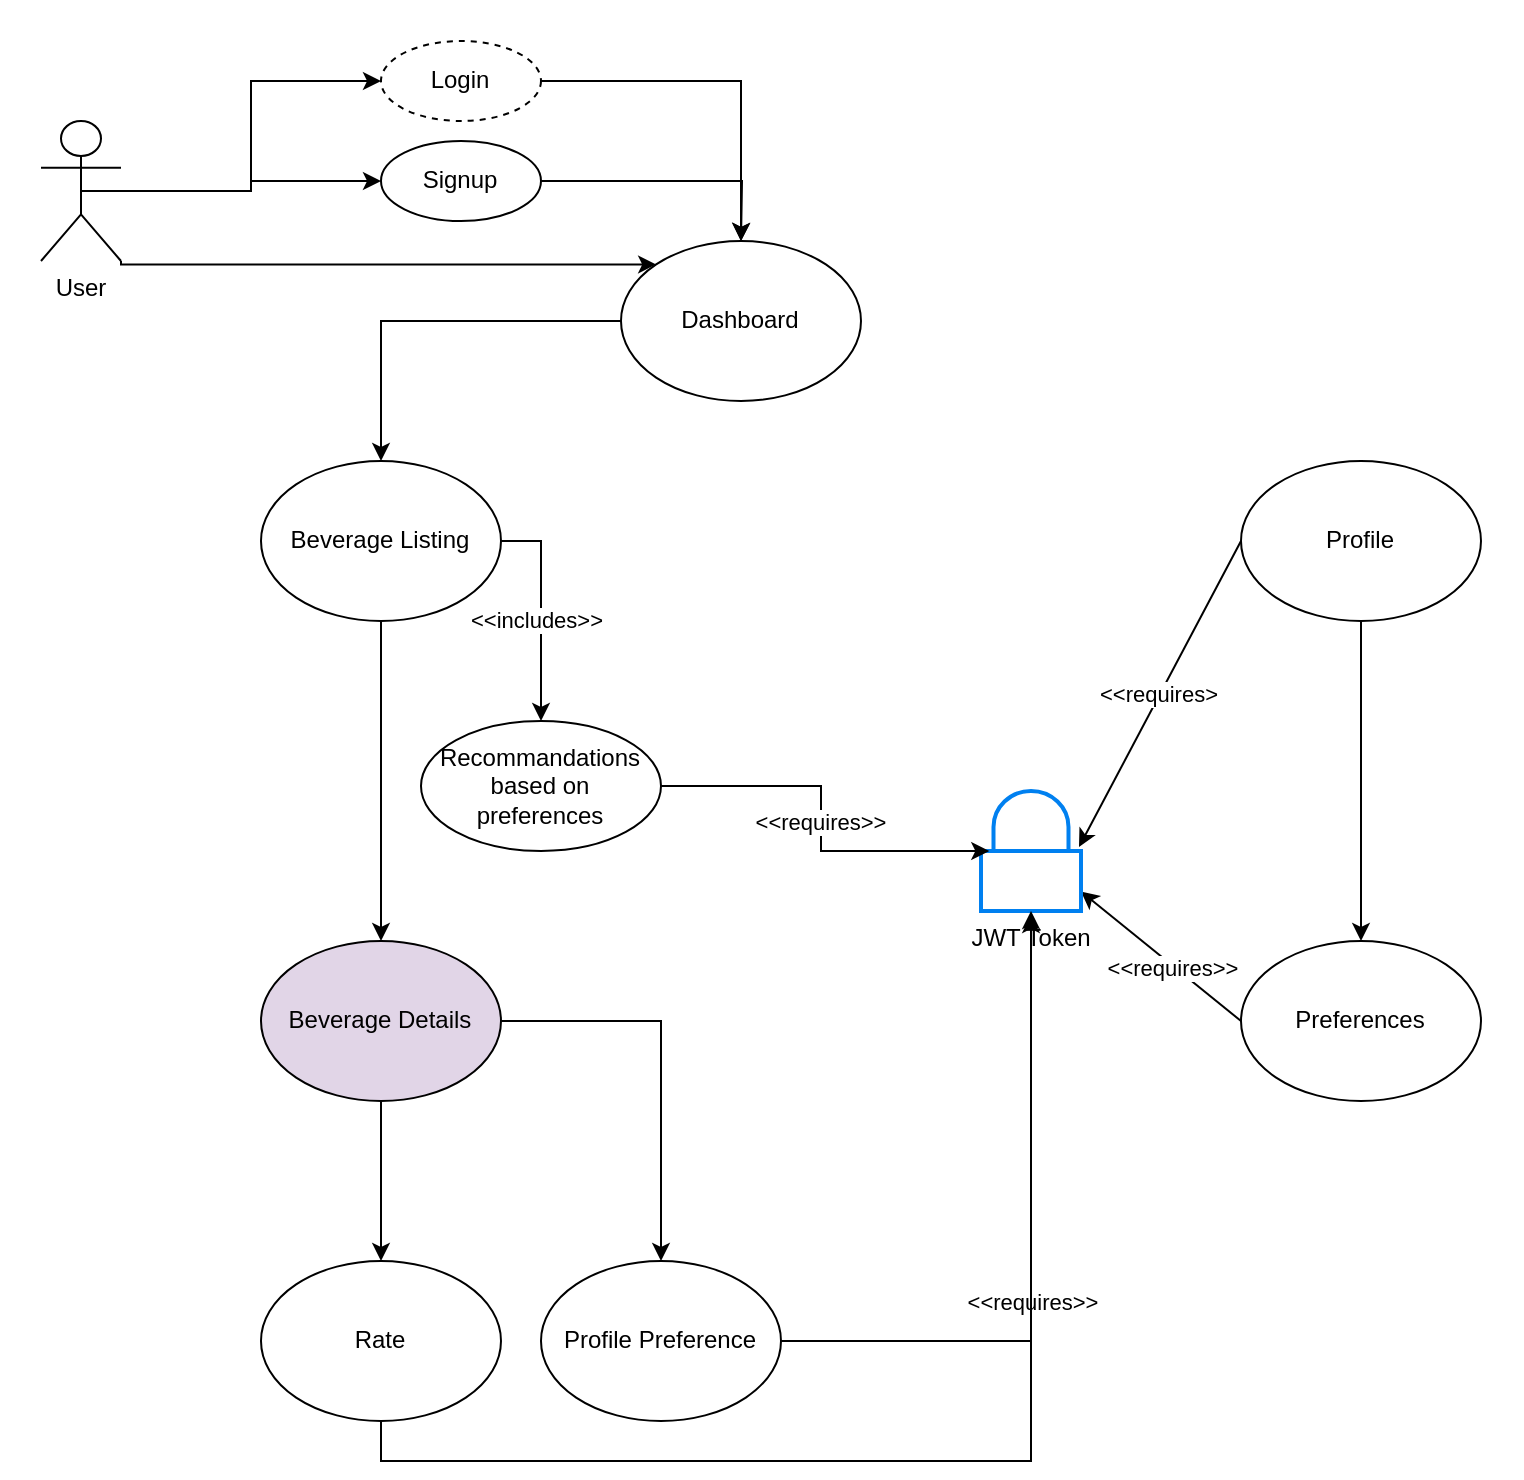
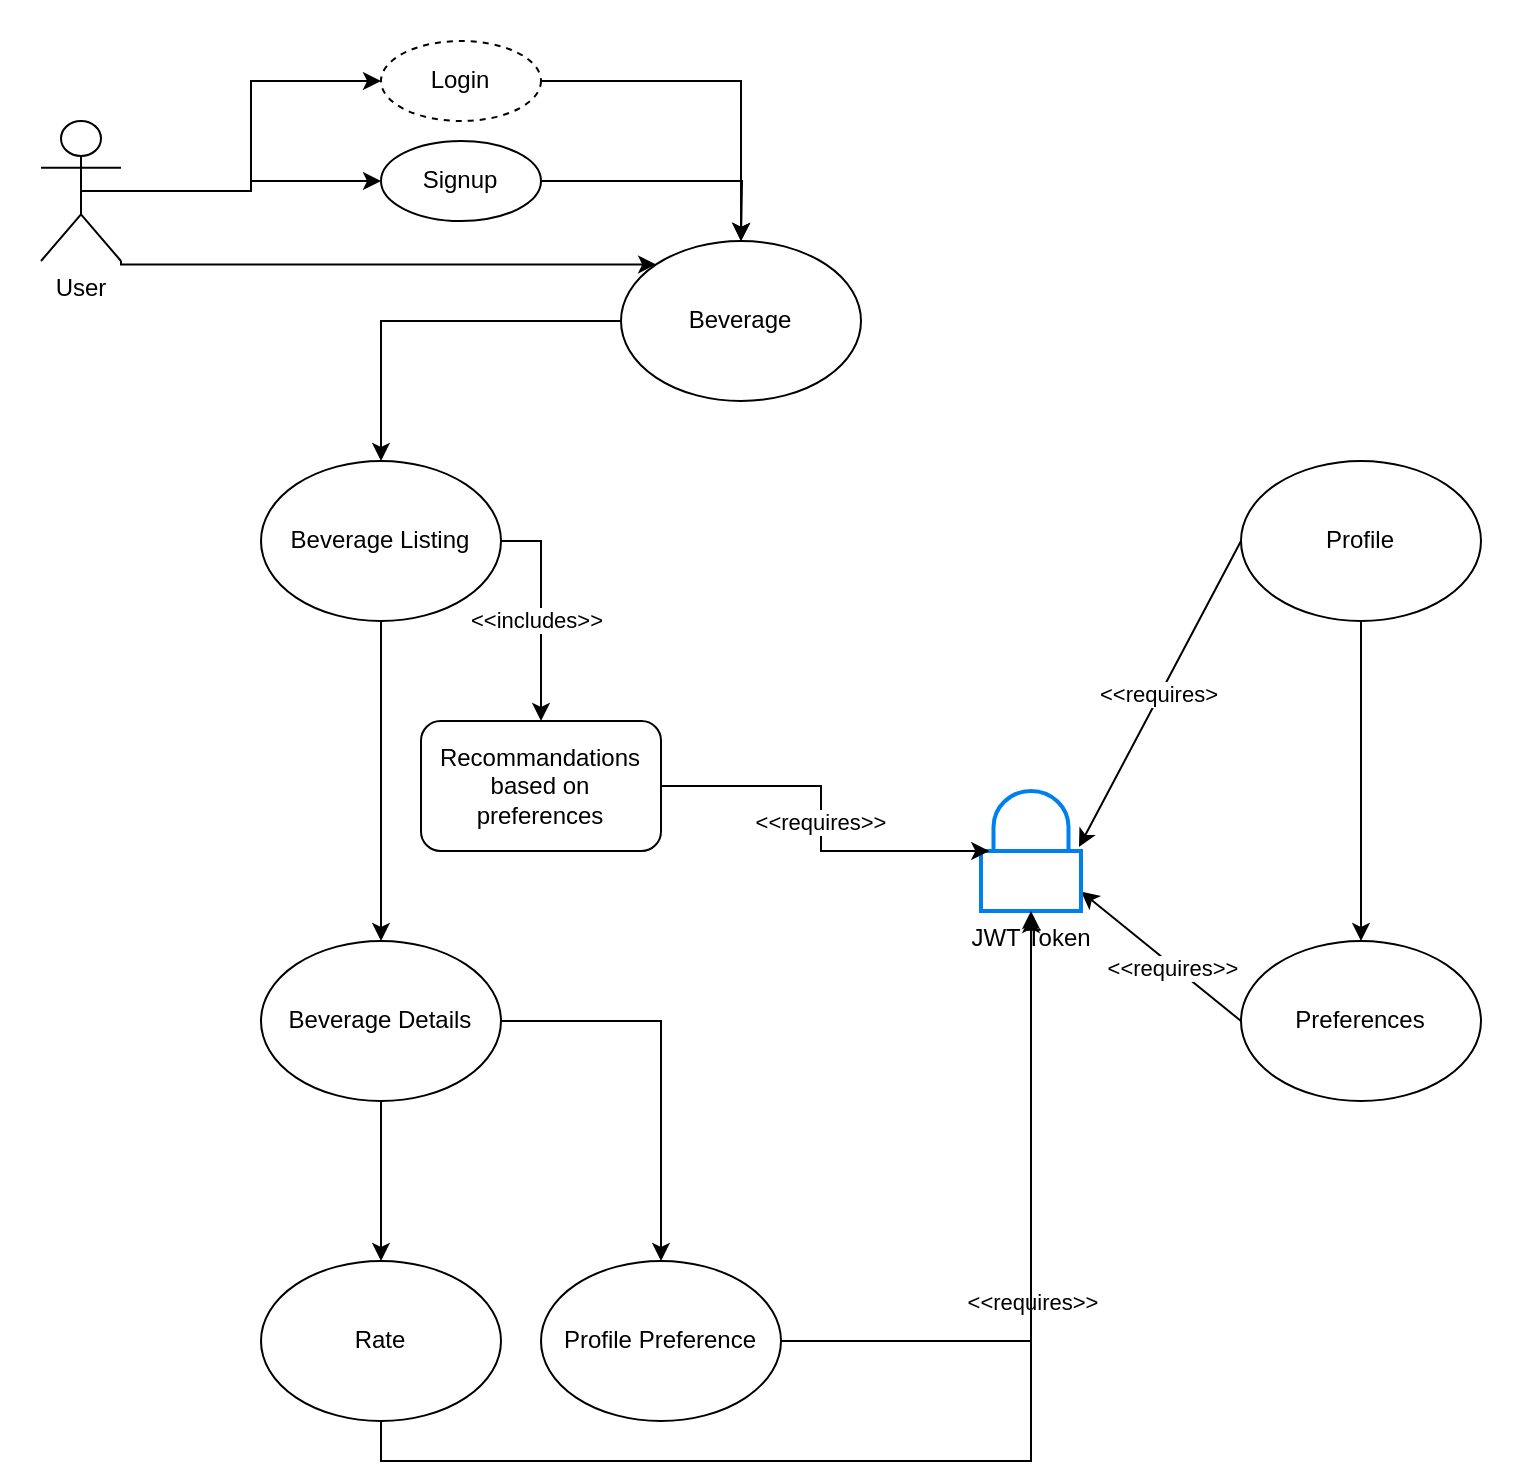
- <mxCell id="15" value="Dashboard" style="ellipse;whiteSpace=wrap;html=1;" parent="1" vertex="1"><mxGeometry x="310" y="120" width="120" height="80" as="geometry" /></mxCell>
+ <mxCell id="15" value="Beverage" style="ellipse;whiteSpace=wrap;html=1;" parent="1" vertex="1"><mxGeometry x="310" y="120" width="120" height="80" as="geometry" /></mxCell>
- <mxCell id="27" value="Recommandations based on &lt;br&gt;preferences" style="ellipse;whiteSpace=wrap;html=1;" vertex="1" parent="1"><mxGeometry x="210" y="360" width="120" height="65" as="geometry" /></mxCell>
+ <mxCell id="27" value="Recommandations based on &lt;br&gt;preferences" style="whiteSpace=wrap;html=1;rounded=1;" vertex="1" parent="1"><mxGeometry x="210" y="360" width="120" height="65" as="geometry" /></mxCell>
- <mxCell id="21" value="Beverage Details" style="ellipse;whiteSpace=wrap;html=1;fillColor=#e1d5e7;" parent="1" vertex="1"><mxGeometry x="130" y="470" width="120" height="80" as="geometry" /></mxCell>
+ <mxCell id="21" value="Beverage Details" style="ellipse;whiteSpace=wrap;html=1;" parent="1" vertex="1"><mxGeometry x="130" y="470" width="120" height="80" as="geometry" /></mxCell>
